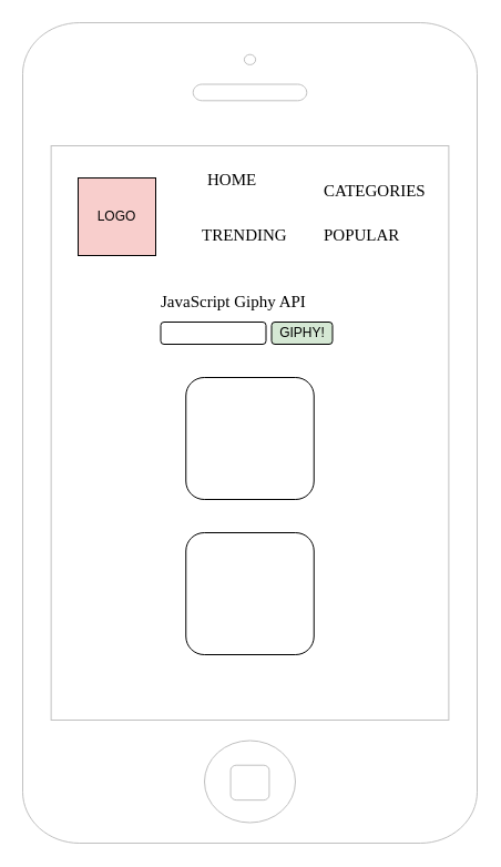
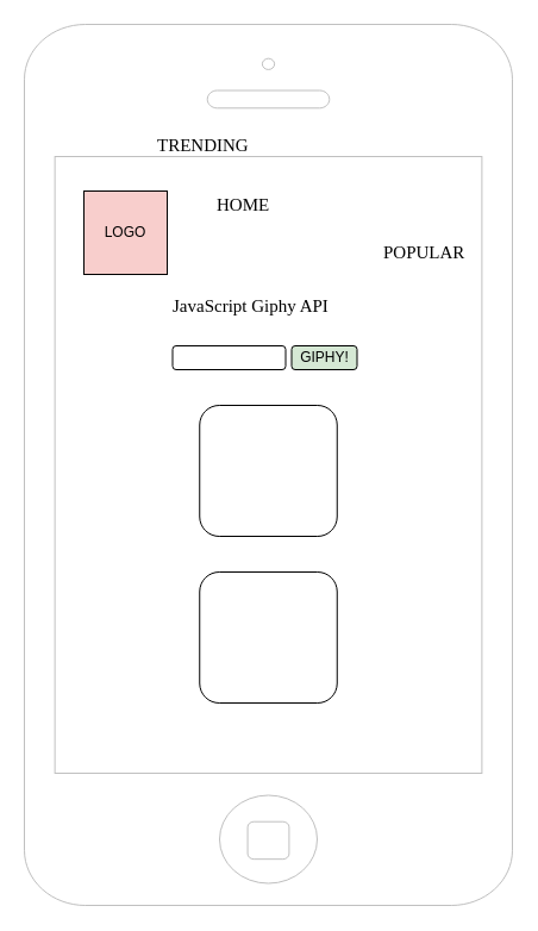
- <mxCell id="4" value="HOME" style="text;html=1;points=[];align=left;verticalAlign=top;spacingTop=-4;fontSize=15;fontFamily=Verdana" vertex="1" parent="1"><mxGeometry x="185" y="150" width="60" height="30" as="geometry" /></mxCell>
+ <mxCell id="4" value="HOME" style="text;html=1;points=[];align=left;verticalAlign=top;spacingTop=-4;fontSize=15;fontFamily=Verdana" vertex="1" parent="1"><mxGeometry x="180" y="160" width="60" height="30" as="geometry" /></mxCell>
- <mxCell id="5" value="CATEGORIES" style="text;html=1;points=[];align=left;verticalAlign=top;spacingTop=-4;fontSize=15;fontFamily=Verdana" vertex="1" parent="1"><mxGeometry x="290" y="160" width="80" height="30" as="geometry" /></mxCell>
- <mxCell id="6" value="TRENDING" style="text;html=1;points=[];align=left;verticalAlign=top;spacingTop=-4;fontSize=15;fontFamily=Verdana" vertex="1" parent="1"><mxGeometry x="180" y="200" width="80" height="30" as="geometry" /></mxCell>
+ <mxCell id="6" value="TRENDING" style="text;html=1;points=[];align=left;verticalAlign=top;spacingTop=-4;fontSize=15;fontFamily=Verdana" vertex="1" parent="1"><mxGeometry x="130" y="110" width="80" height="30" as="geometry" /></mxCell>
- <mxCell id="7" value="POPULAR" style="text;html=1;points=[];align=left;verticalAlign=top;spacingTop=-4;fontSize=15;fontFamily=Verdana" vertex="1" parent="1"><mxGeometry x="290" y="200" width="80" height="30" as="geometry" /></mxCell>
+ <mxCell id="7" value="POPULAR" style="text;html=1;points=[];align=left;verticalAlign=top;spacingTop=-4;fontSize=15;fontFamily=Verdana" vertex="1" parent="1"><mxGeometry x="320" y="200" width="80" height="30" as="geometry" /></mxCell>
- <mxCell id="8" value="JavaScript Giphy API" style="text;html=1;points=[];align=left;verticalAlign=top;spacingTop=-4;fontSize=15;fontFamily=Verdana" vertex="1" parent="1"><mxGeometry x="142.5" y="260" width="165" height="30" as="geometry" /></mxCell>
+ <mxCell id="8" value="JavaScript Giphy API" style="text;html=1;points=[];align=left;verticalAlign=top;spacingTop=-4;fontSize=15;fontFamily=Verdana" vertex="1" parent="1"><mxGeometry x="142.5" y="245" width="165" height="30" as="geometry" /></mxCell>
